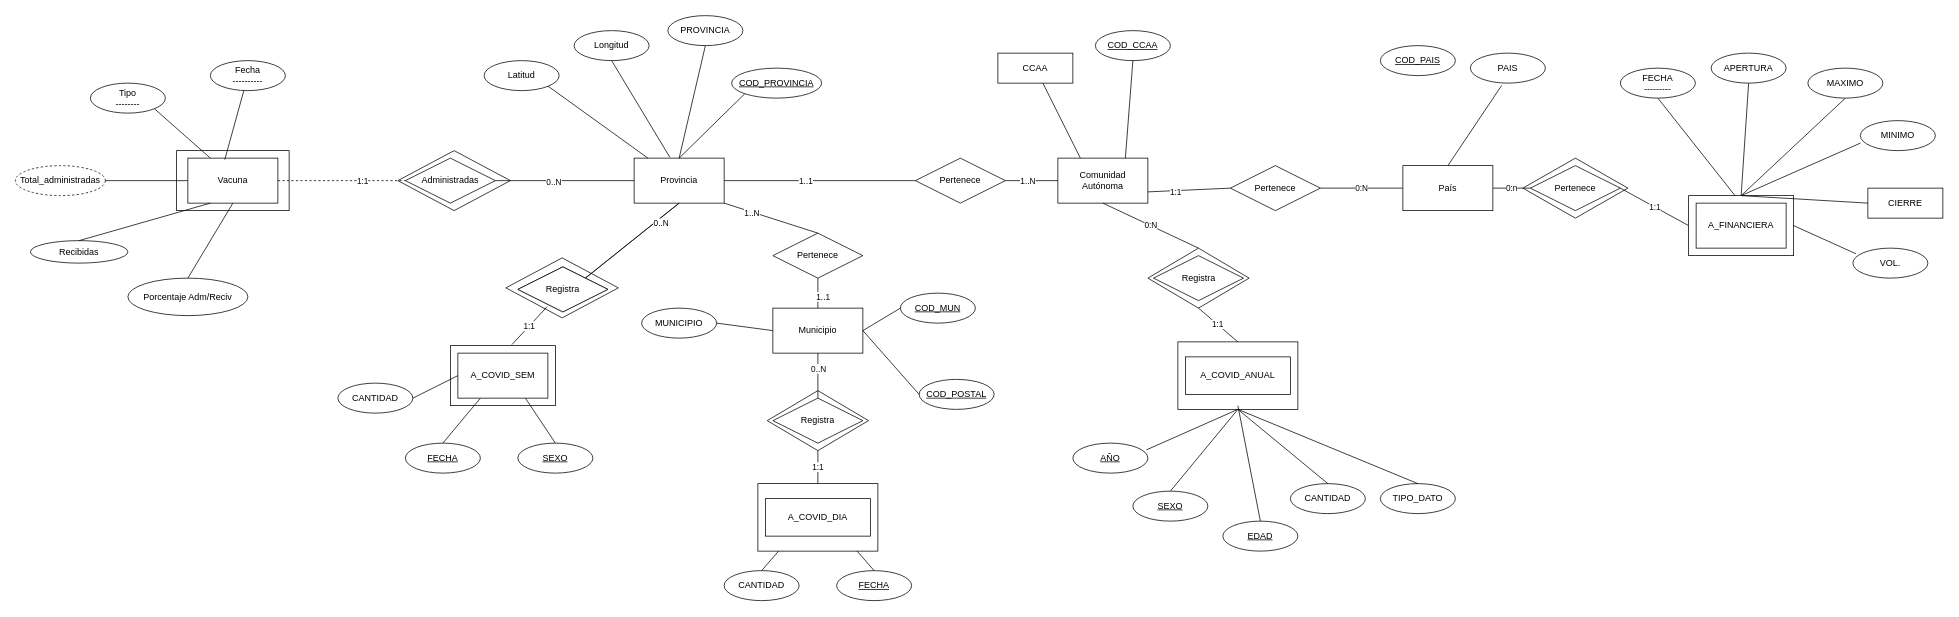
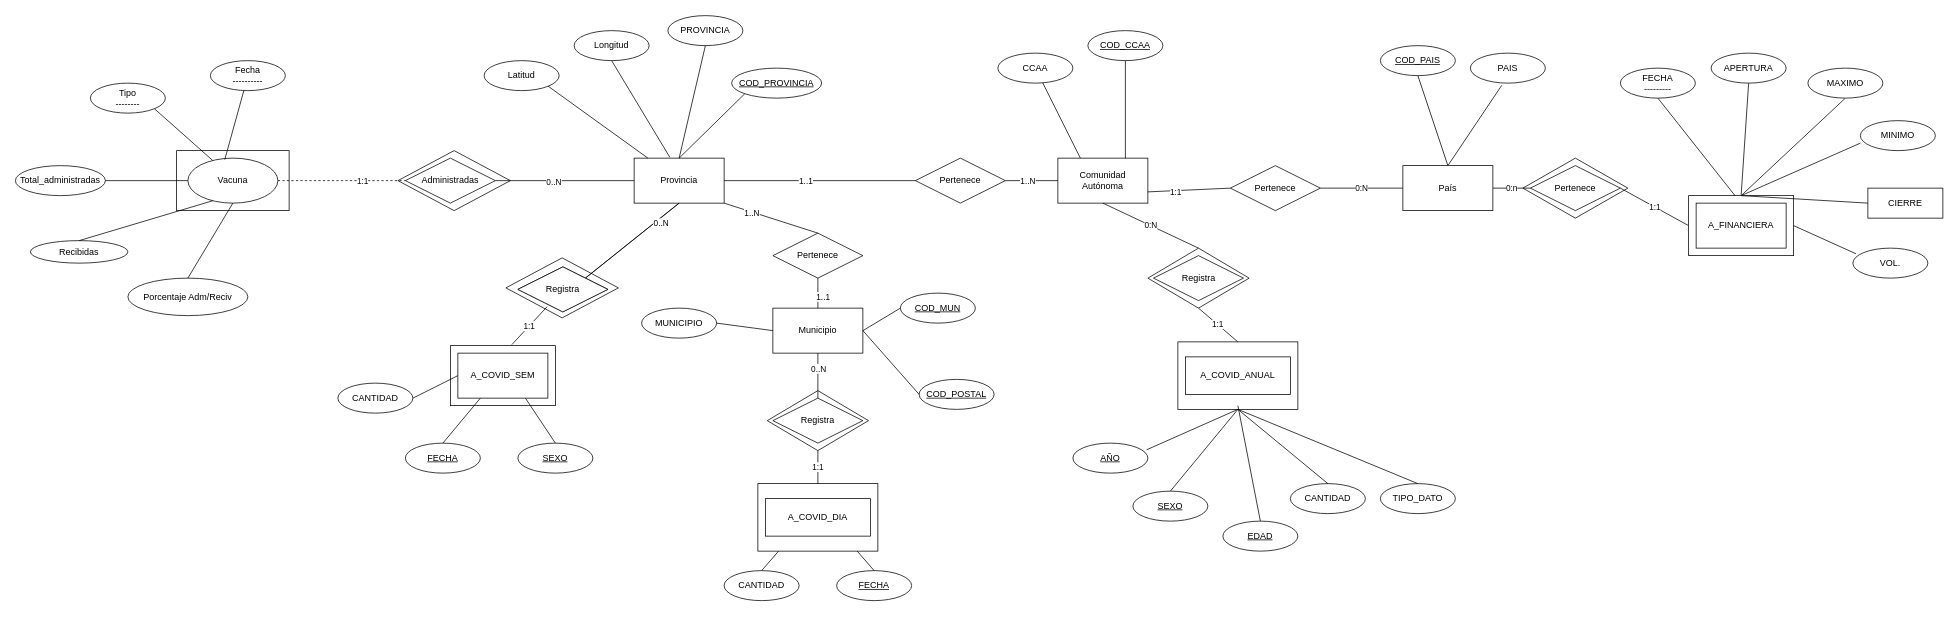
- <mxCell id="18" value="&lt;u&gt;COD_CCAA&lt;/u&gt;" style="ellipse;whiteSpace=wrap;html=1;" parent="1" vertex="1"><mxGeometry x="1460" y="40" width="100" height="40" as="geometry" /></mxCell>
+ <mxCell id="18" value="&lt;u&gt;COD_CCAA&lt;/u&gt;" style="ellipse;whiteSpace=wrap;html=1;" parent="1" vertex="1"><mxGeometry x="1450" y="40" width="100" height="40" as="geometry" /></mxCell>
- <mxCell id="17" value="CCAA" style="whiteSpace=wrap;html=1;rounded=0;" parent="1" vertex="1"><mxGeometry x="1330" y="70" width="100" height="40" as="geometry" /></mxCell>
+ <mxCell id="17" value="CCAA" style="ellipse;whiteSpace=wrap;html=1;" parent="1" vertex="1"><mxGeometry x="1330" y="70" width="100" height="40" as="geometry" /></mxCell>
+ <mxCell id="53" value="" style="endArrow=none;html=1;rounded=0;entryX=0.5;entryY=0;entryDx=0;entryDy=0;exitX=0.5;exitY=1;exitDx=0;exitDy=0;" parent="1" source="52" target="78" edge="1"><mxGeometry width="50" height="50" relative="1" as="geometry"><mxPoint x="1730" y="100" as="sourcePoint" /><mxPoint x="2100" y="15" as="targetPoint" /></mxGeometry></mxCell>
- <mxCell id="28" value="Total_administradas" style="ellipse;whiteSpace=wrap;html=1;dashed=1;" parent="1" vertex="1"><mxGeometry x="20" y="220" width="120" height="40" as="geometry" /></mxCell>
+ <mxCell id="28" value="Total_administradas" style="ellipse;whiteSpace=wrap;html=1;" parent="1" vertex="1"><mxGeometry x="20" y="220" width="120" height="40" as="geometry" /></mxCell>
- <mxCell id="25" value="Vacuna" style="rounded=0;whiteSpace=wrap;html=1;" parent="1" vertex="1"><mxGeometry x="250" y="210" width="120" height="60" as="geometry" /></mxCell>
+ <mxCell id="25" value="Vacuna" style="ellipse;whiteSpace=wrap;html=1;" parent="1" vertex="1"><mxGeometry x="250" y="210" width="120" height="60" as="geometry" /></mxCell>
